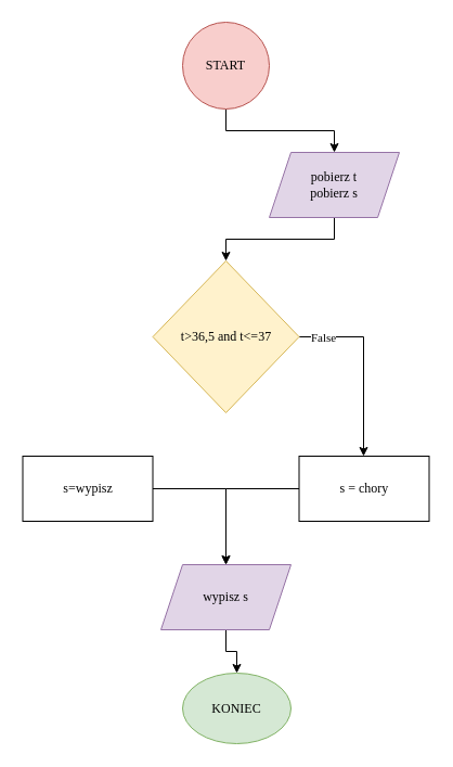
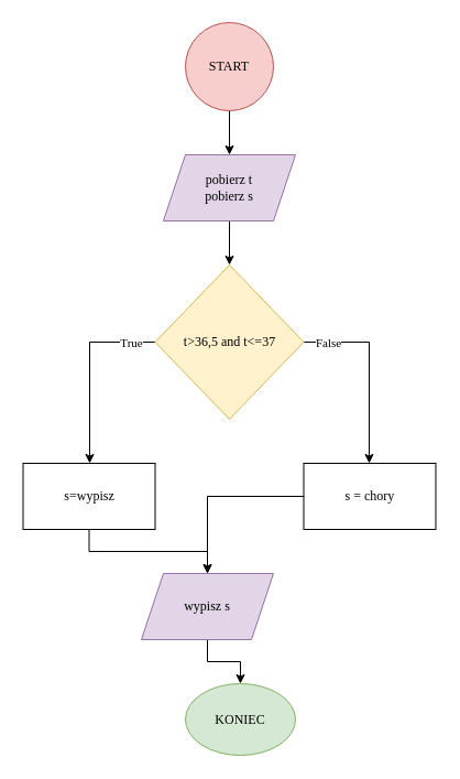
- <mxCell id="5" value="&lt;div&gt;&lt;font face=&quot;Tahoma&quot;&gt;pobierz t&lt;/font&gt;&lt;/div&gt;&lt;div&gt;&lt;font face=&quot;Tahoma&quot;&gt;pobierz s&lt;br&gt;&lt;/font&gt;&lt;/div&gt;" style="shape=parallelogram;perimeter=parallelogramPerimeter;whiteSpace=wrap;html=1;fixedSize=1;fontFamily=Verdana;fillColor=#e1d5e7;strokeColor=#9673a6;" vertex="1" parent="1"><mxGeometry x="248" y="140" width="120" height="60" as="geometry" /></mxCell>
+ <mxCell id="5" value="&lt;div&gt;&lt;font face=&quot;Tahoma&quot;&gt;pobierz t&lt;/font&gt;&lt;/div&gt;&lt;div&gt;&lt;font face=&quot;Tahoma&quot;&gt;pobierz s&lt;br&gt;&lt;/font&gt;&lt;/div&gt;" style="shape=parallelogram;perimeter=parallelogramPerimeter;whiteSpace=wrap;html=1;fixedSize=1;fontFamily=Verdana;fillColor=#e1d5e7;strokeColor=#9673a6;" vertex="1" parent="1"><mxGeometry x="148" y="140" width="120" height="60" as="geometry" /></mxCell>
+ <mxCell id="8" value="" style="edgeStyle=orthogonalEdgeStyle;rounded=0;orthogonalLoop=1;jettySize=auto;html=1;fontFamily=Tahoma;" edge="1" parent="1" source="10" target="12"><mxGeometry relative="1" as="geometry"><Array as="points"><mxPoint x="81" y="310" /></Array></mxGeometry></mxCell>
+ <mxCell id="9" value="True" style="edgeLabel;html=1;align=center;verticalAlign=middle;resizable=0;points=[];fontFamily=Tahoma;" vertex="1" connectable="0" parent="8"><mxGeometry x="-0.531" y="-1" relative="1" as="geometry"><mxPoint x="18" y="1" as="offset" /></mxGeometry></mxCell>
- <mxCell id="17" value="wypisz s" style="shape=parallelogram;perimeter=parallelogramPerimeter;whiteSpace=wrap;html=1;fixedSize=1;fontFamily=Tahoma;fillColor=#e1d5e7;strokeColor=#9673a6;" vertex="1" parent="1"><mxGeometry x="148" y="520" width="120" height="60" as="geometry" /></mxCell>
+ <mxCell id="17" value="wypisz s" style="shape=parallelogram;perimeter=parallelogramPerimeter;whiteSpace=wrap;html=1;fixedSize=1;fontFamily=Tahoma;fillColor=#e1d5e7;strokeColor=#9673a6;" vertex="1" parent="1"><mxGeometry x="128" y="520" width="120" height="60" as="geometry" /></mxCell>
